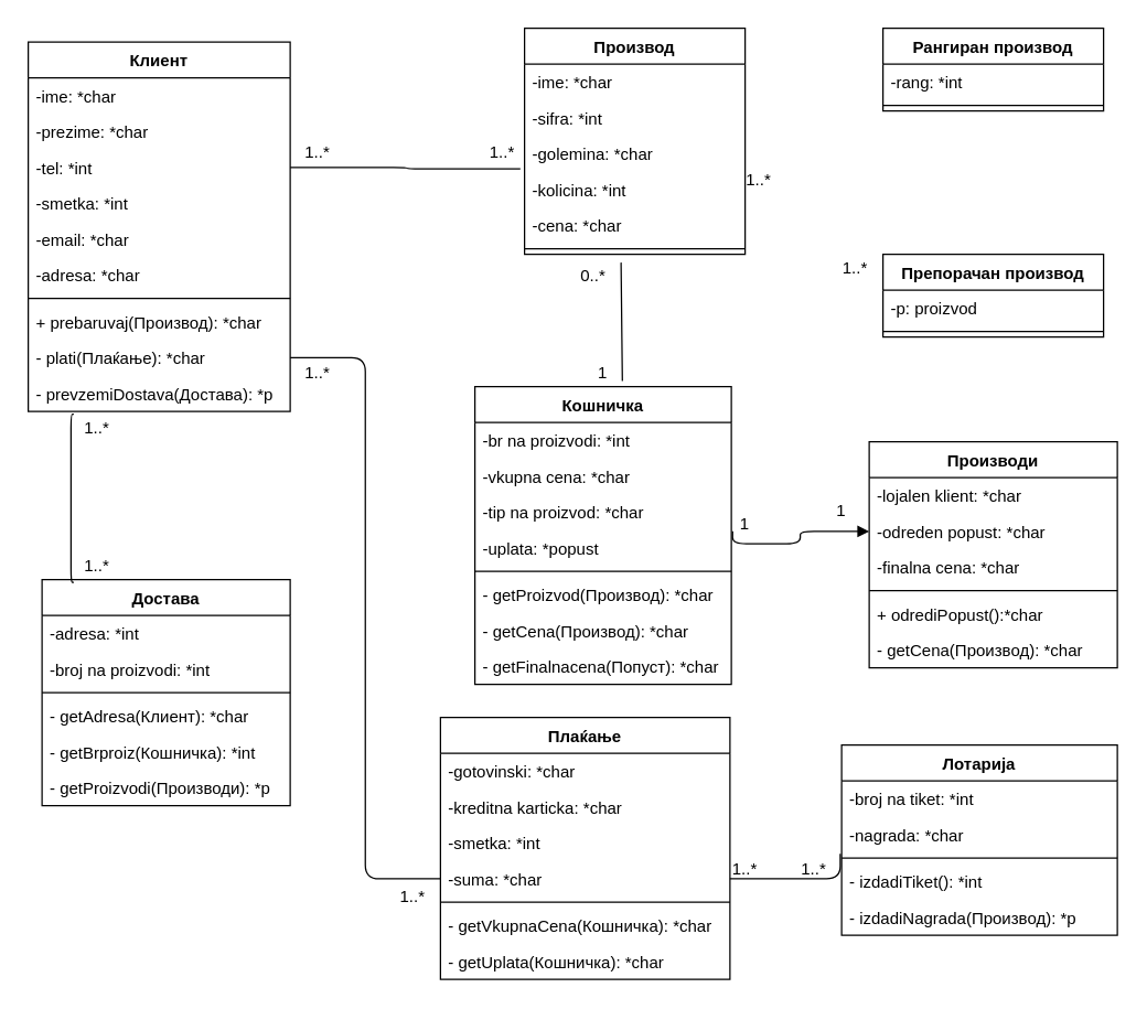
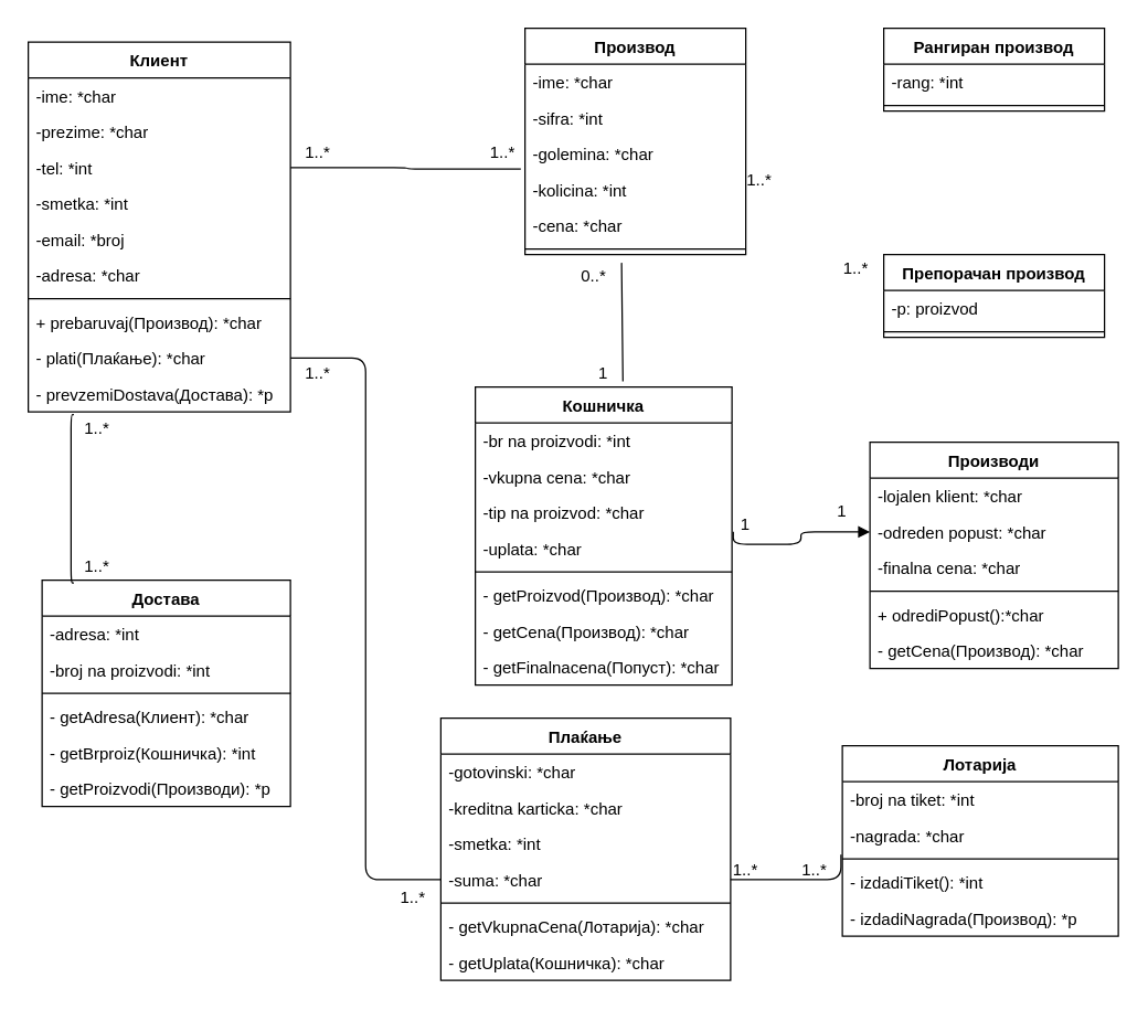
- <mxCell id="7" value="-email: *char" style="text;strokeColor=none;fillColor=none;align=left;verticalAlign=top;spacingLeft=4;spacingRight=4;overflow=hidden;rotatable=0;points=[[0,0.5],[1,0.5]];portConstraint=eastwest;" vertex="1" parent="2"><mxGeometry y="130" width="190" height="26" as="geometry" /></mxCell>
+ <mxCell id="7" value="-email: *broj" style="text;strokeColor=none;fillColor=none;align=left;verticalAlign=top;spacingLeft=4;spacingRight=4;overflow=hidden;rotatable=0;points=[[0,0.5],[1,0.5]];portConstraint=eastwest;" vertex="1" parent="2"><mxGeometry y="130" width="190" height="26" as="geometry" /></mxCell>
- <mxCell id="30" value="-uplata: *popust" style="text;strokeColor=none;fillColor=none;align=left;verticalAlign=top;spacingLeft=4;spacingRight=4;overflow=hidden;rotatable=0;points=[[0,0.5],[1,0.5]];portConstraint=eastwest;" vertex="1" parent="26"><mxGeometry y="104" width="186" height="26" as="geometry" /></mxCell>
+ <mxCell id="30" value="-uplata: *char" style="text;strokeColor=none;fillColor=none;align=left;verticalAlign=top;spacingLeft=4;spacingRight=4;overflow=hidden;rotatable=0;points=[[0,0.5],[1,0.5]];portConstraint=eastwest;" vertex="1" parent="26"><mxGeometry y="104" width="186" height="26" as="geometry" /></mxCell>
- <mxCell id="48" value="- getVkupnaCena(Кошничка): *char" style="text;strokeColor=none;fillColor=none;align=left;verticalAlign=top;spacingLeft=4;spacingRight=4;overflow=hidden;rotatable=0;points=[[0,0.5],[1,0.5]];portConstraint=eastwest;" vertex="1" parent="42"><mxGeometry y="138" width="210" height="26" as="geometry" /></mxCell>
+ <mxCell id="48" value="- getVkupnaCena(Лотарија): *char" style="text;strokeColor=none;fillColor=none;align=left;verticalAlign=top;spacingLeft=4;spacingRight=4;overflow=hidden;rotatable=0;points=[[0,0.5],[1,0.5]];portConstraint=eastwest;" vertex="1" parent="42"><mxGeometry y="138" width="210" height="26" as="geometry" /></mxCell>
